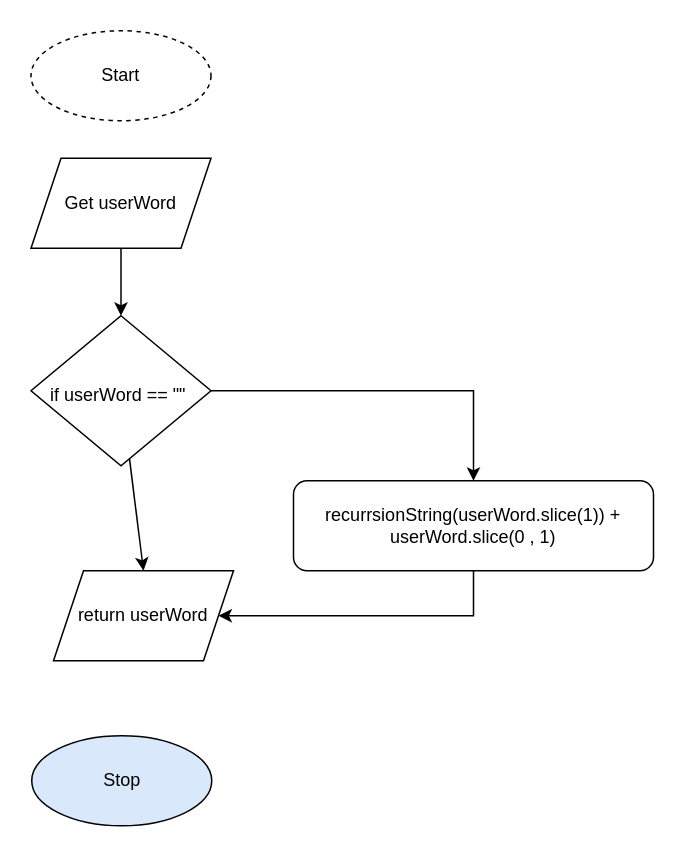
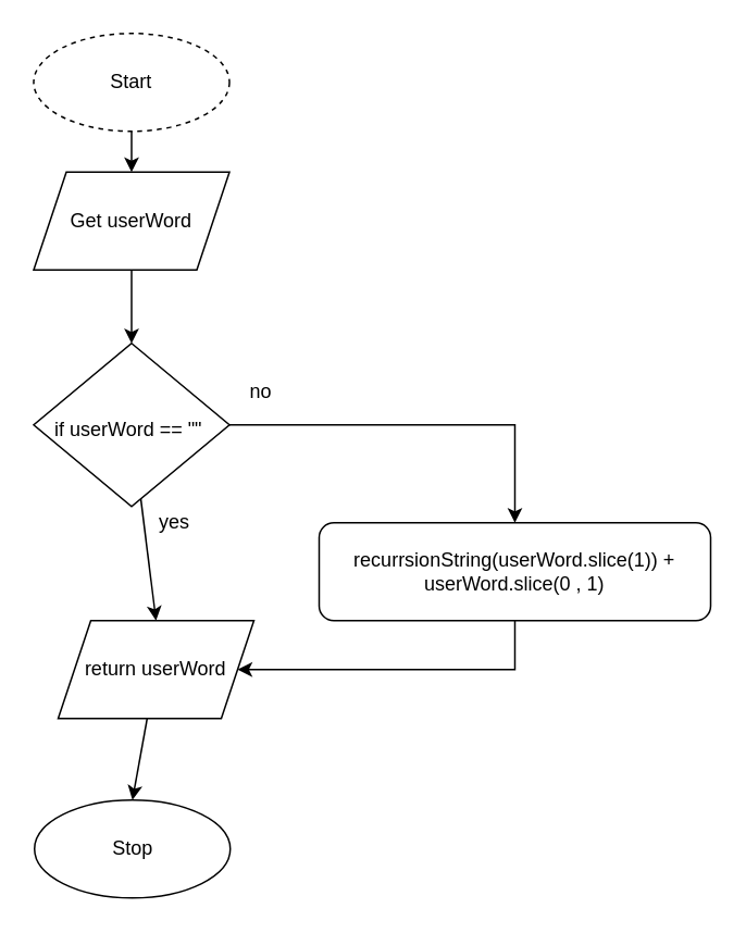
+ <mxCell id="2" style="edgeStyle=none;html=1;entryX=0.5;entryY=0;entryDx=0;entryDy=0;" parent="1" source="3" target="15" edge="1"><mxGeometry relative="1" as="geometry" /></mxCell>
+ <mxCell id="8" value="no" style="text;html=1;align=center;verticalAlign=middle;resizable=0;points=[];autosize=1;strokeColor=none;fillColor=none;fontSize=12;" parent="1" vertex="1"><mxGeometry x="144.39" y="230" width="30" height="20" as="geometry" /></mxCell>
+ <mxCell id="9" value="yes" style="text;html=1;align=center;verticalAlign=middle;resizable=0;points=[];autosize=1;strokeColor=none;fillColor=none;fontSize=12;" parent="1" vertex="1"><mxGeometry x="91" y="310" width="30" height="20" as="geometry" /></mxCell>
+ <mxCell id="10" style="edgeStyle=none;html=1;entryX=0.5;entryY=0;entryDx=0;entryDy=0;" parent="1" source="11" target="4" edge="1"><mxGeometry relative="1" as="geometry" /></mxCell>
- <mxCell id="4" value="Stop" style="ellipse;whiteSpace=wrap;html=1;fillColor=#dae8fc;" parent="1" vertex="1"><mxGeometry x="20.5" y="490" width="120" height="60" as="geometry" /></mxCell>
+ <mxCell id="4" value="Stop" style="ellipse;whiteSpace=wrap;html=1;" parent="1" vertex="1"><mxGeometry x="20.5" y="490" width="120" height="60" as="geometry" /></mxCell>
